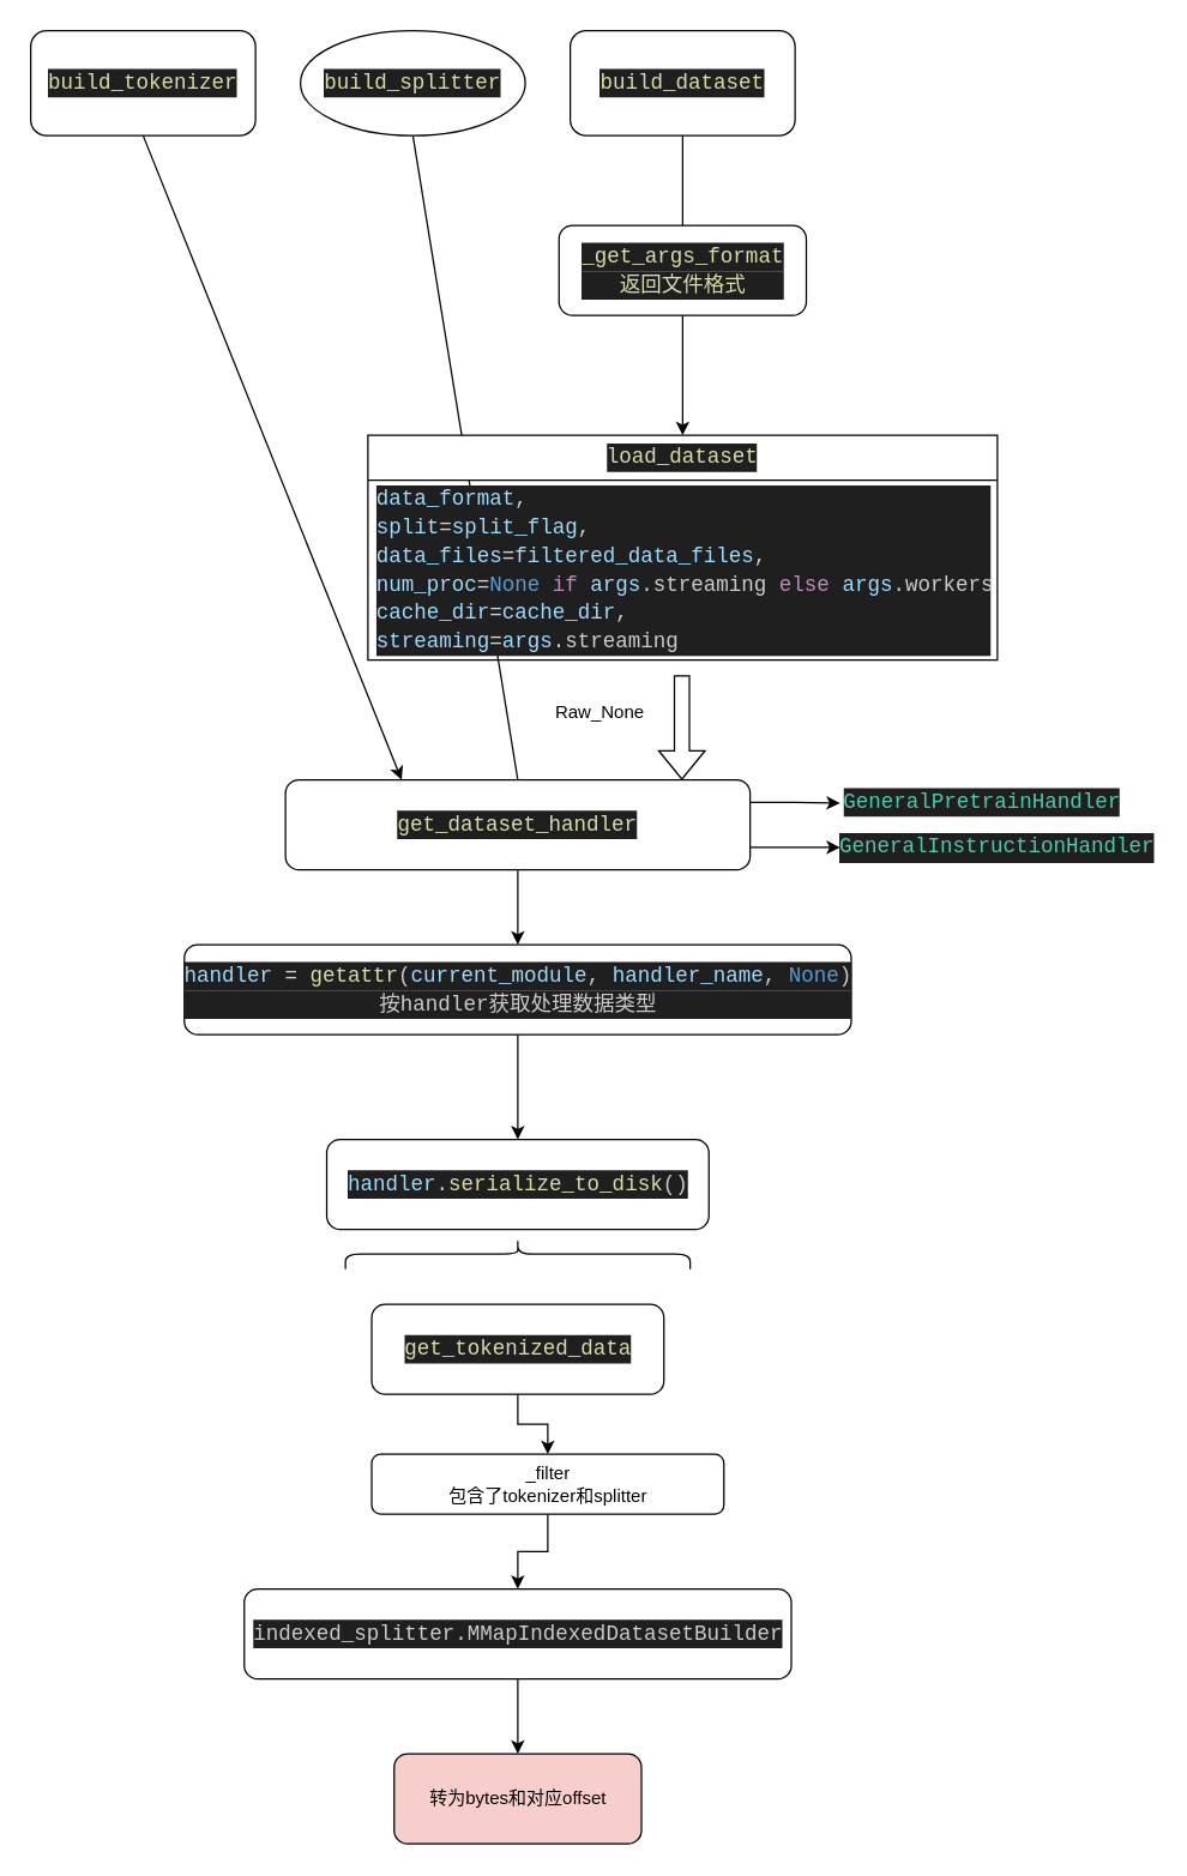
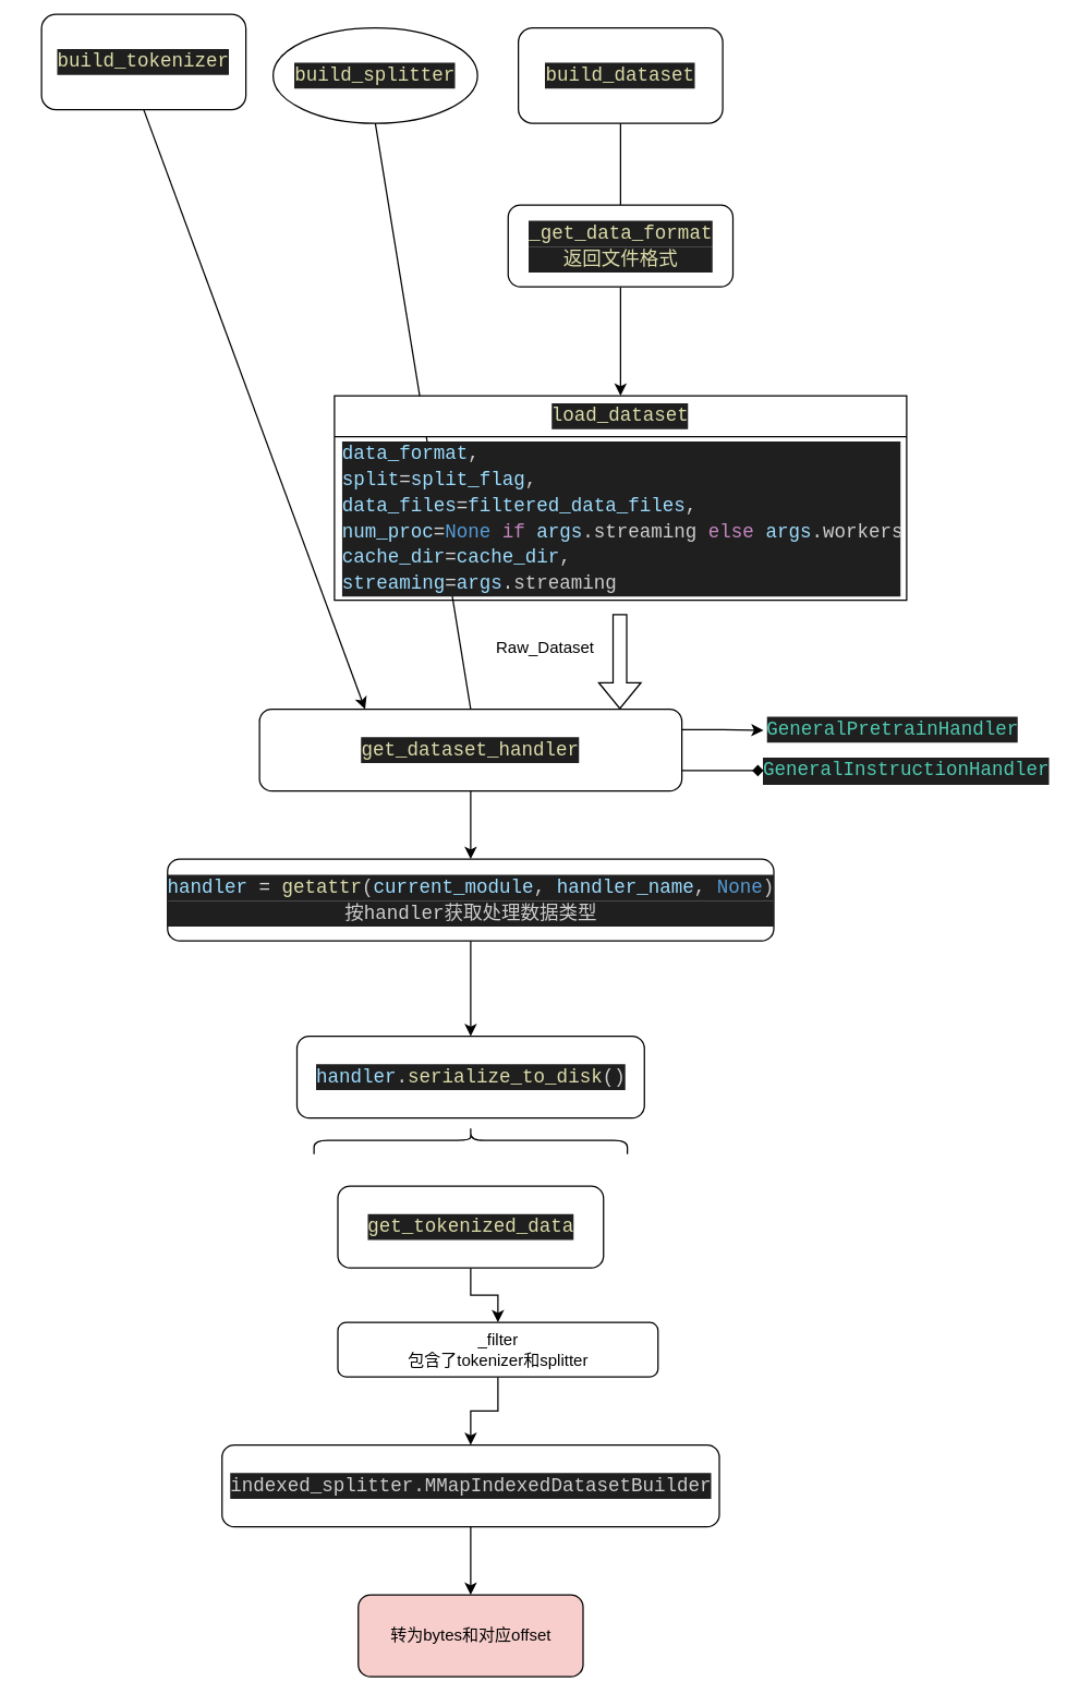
- <mxCell id="2" value="&lt;div style=&quot;color: rgb(204, 204, 204); background-color: rgb(31, 31, 31); font-family: Consolas, &amp;quot;Courier New&amp;quot;, monospace; font-size: 14px; line-height: 19px; white-space: pre;&quot;&gt;&lt;span style=&quot;color: #dcdcaa;&quot;&gt;build_tokenizer&lt;/span&gt;&lt;/div&gt;" style="rounded=1;whiteSpace=wrap;html=1;" parent="1" vertex="1"><mxGeometry x="20" y="20" width="150" height="70" as="geometry" /></mxCell>
+ <mxCell id="2" value="&lt;div style=&quot;color: rgb(204, 204, 204); background-color: rgb(31, 31, 31); font-family: Consolas, &amp;quot;Courier New&amp;quot;, monospace; font-size: 14px; line-height: 19px; white-space: pre;&quot;&gt;&lt;span style=&quot;color: #dcdcaa;&quot;&gt;build_tokenizer&lt;/span&gt;&lt;/div&gt;" style="rounded=1;whiteSpace=wrap;html=1;" parent="1" vertex="1"><mxGeometry x="30" y="10" width="150" height="70" as="geometry" /></mxCell>
- <mxCell id="7" value="&lt;div style=&quot;color: rgb(204, 204, 204); background-color: rgb(31, 31, 31); font-family: Consolas, &amp;quot;Courier New&amp;quot;, monospace; font-size: 14px; line-height: 19px; white-space: pre;&quot;&gt;&lt;span style=&quot;color: #dcdcaa;&quot;&gt;_get_args_format&lt;/span&gt;&lt;/div&gt;&lt;div style=&quot;background-color: rgb(31, 31, 31); font-family: Consolas, &amp;quot;Courier New&amp;quot;, monospace; font-size: 14px; line-height: 19px; white-space: pre;&quot;&gt;&lt;font color=&quot;#dcdcaa&quot;&gt;返回文件格式&lt;/font&gt;&lt;/div&gt;" style="whiteSpace=wrap;html=1;rounded=1;" parent="1" vertex="1"><mxGeometry x="372.5" y="150" width="165" height="60" as="geometry" /></mxCell>
+ <mxCell id="7" value="&lt;div style=&quot;color: rgb(204, 204, 204); background-color: rgb(31, 31, 31); font-family: Consolas, &amp;quot;Courier New&amp;quot;, monospace; font-size: 14px; line-height: 19px; white-space: pre;&quot;&gt;&lt;span style=&quot;color: #dcdcaa;&quot;&gt;_get_data_format&lt;/span&gt;&lt;/div&gt;&lt;div style=&quot;background-color: rgb(31, 31, 31); font-family: Consolas, &amp;quot;Courier New&amp;quot;, monospace; font-size: 14px; line-height: 19px; white-space: pre;&quot;&gt;&lt;font color=&quot;#dcdcaa&quot;&gt;返回文件格式&lt;/font&gt;&lt;/div&gt;" style="whiteSpace=wrap;html=1;rounded=1;" parent="1" vertex="1"><mxGeometry x="372.5" y="150" width="165" height="60" as="geometry" /></mxCell>
- <mxCell id="8" value="Raw_None" style="text;html=1;align=center;verticalAlign=middle;whiteSpace=wrap;rounded=0;" parent="1" vertex="1"><mxGeometry x="370" y="460" width="60" height="30" as="geometry" /></mxCell>
+ <mxCell id="8" value="Raw_Dataset" style="text;html=1;align=center;verticalAlign=middle;whiteSpace=wrap;rounded=0;" parent="1" vertex="1"><mxGeometry x="370" y="460" width="60" height="30" as="geometry" /></mxCell>
- <mxCell id="12" style="edgeStyle=orthogonalEdgeStyle;rounded=0;orthogonalLoop=1;jettySize=auto;html=1;exitX=1;exitY=0.75;exitDx=0;exitDy=0;entryX=0;entryY=0.5;entryDx=0;entryDy=0;" edge="1" parent="1" source="13" target="22"><mxGeometry relative="1" as="geometry" /></mxCell>
+ <mxCell id="12" style="edgeStyle=orthogonalEdgeStyle;rounded=0;orthogonalLoop=1;jettySize=auto;html=1;exitX=1;exitY=0.75;exitDx=0;exitDy=0;entryX=0;entryY=0.5;entryDx=0;entryDy=0;endArrow=diamond;" edge="1" parent="1" source="13" target="22"><mxGeometry relative="1" as="geometry" /></mxCell>
